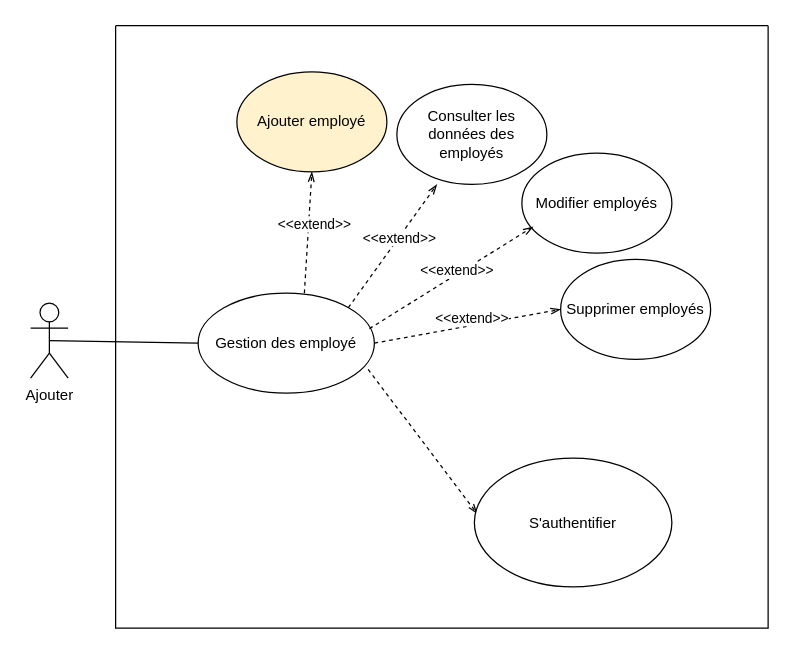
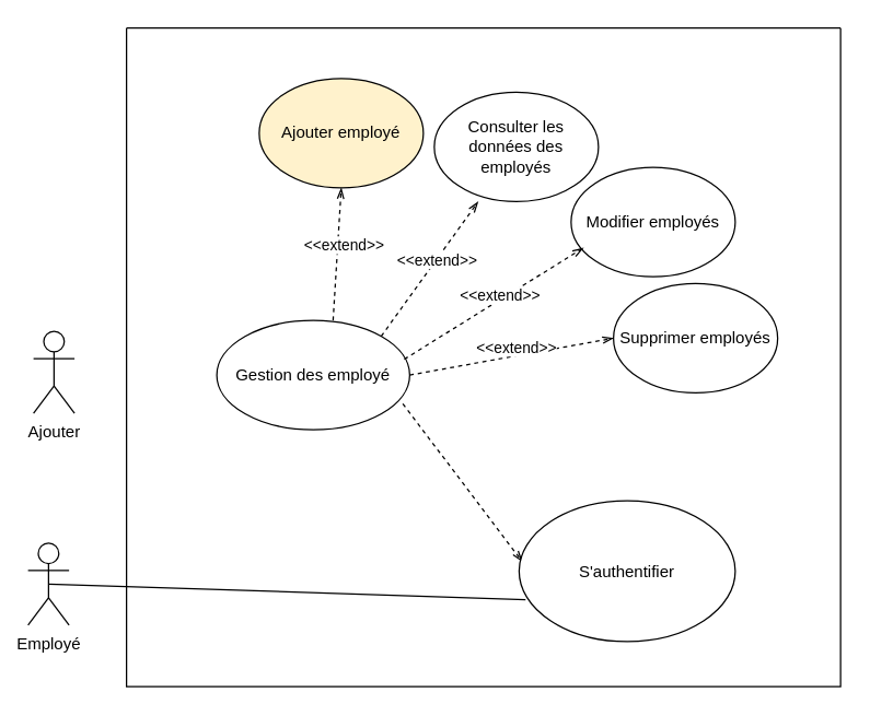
- <mxCell id="5" value="" style="endArrow=none;html=1;rounded=0;entryX=0;entryY=0.5;entryDx=0;entryDy=0;exitX=0.5;exitY=0.5;exitDx=0;exitDy=0;exitPerimeter=0;" edge="1" parent="1" source="2" target="4"><mxGeometry width="50" height="50" relative="1" as="geometry"><mxPoint x="-38" y="235" as="sourcePoint" /><mxPoint x="12" y="185" as="targetPoint" /></mxGeometry></mxCell>
+ <mxCell id="3" value="Employé" style="shape=umlActor;verticalLabelPosition=bottom;verticalAlign=top;html=1;outlineConnect=0;" vertex="1" parent="1"><mxGeometry x="20" y="397" width="30" height="60" as="geometry" /></mxCell>
+ <mxCell id="19" value="" style="endArrow=none;html=1;rounded=0;entryX=0.03;entryY=0.702;entryDx=0;entryDy=0;entryPerimeter=0;exitX=0.5;exitY=0.5;exitDx=0;exitDy=0;exitPerimeter=0;" edge="1" parent="1" source="3" target="21"><mxGeometry width="50" height="50" relative="1" as="geometry"><mxPoint x="29" y="428" as="sourcePoint" /><mxPoint x="12" y="376" as="targetPoint" /></mxGeometry></mxCell>
